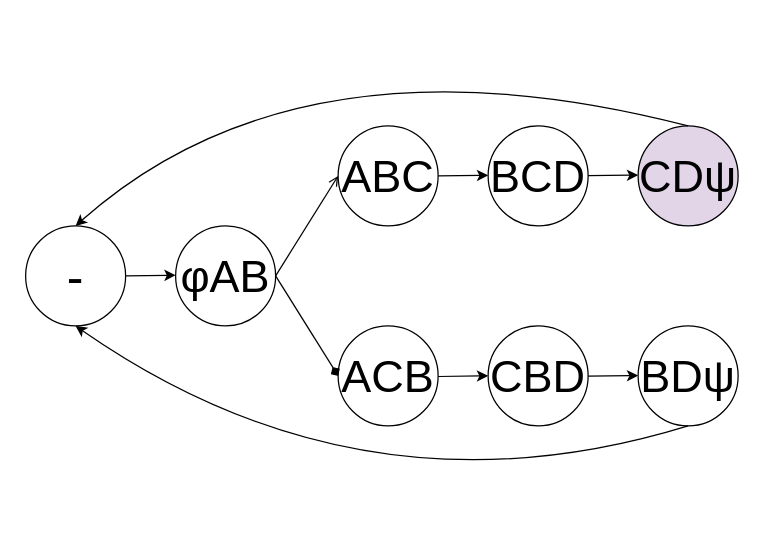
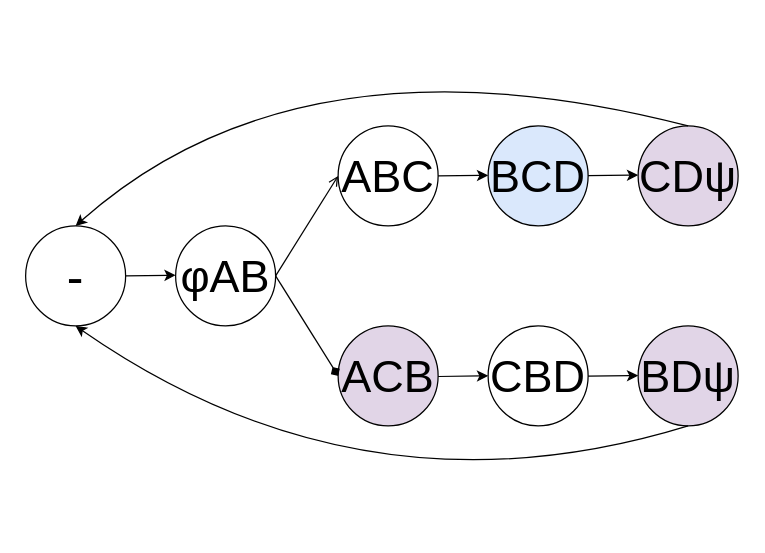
- <mxCell id="12" value="BCD" style="ellipse;whiteSpace=wrap;html=1;aspect=fixed;fontSize=36;" parent="1" vertex="1"><mxGeometry x="390" y="100" width="80" height="80" as="geometry" /></mxCell>
+ <mxCell id="12" value="BCD" style="ellipse;whiteSpace=wrap;html=1;aspect=fixed;fontSize=36;fillColor=#dae8fc;" parent="1" vertex="1"><mxGeometry x="390" y="100" width="80" height="80" as="geometry" /></mxCell>
- <mxCell id="6" value="ACB" style="ellipse;whiteSpace=wrap;html=1;aspect=fixed;fontSize=36;" parent="1" vertex="1"><mxGeometry x="270" y="260" width="80" height="80" as="geometry" /></mxCell>
+ <mxCell id="6" value="ACB" style="ellipse;whiteSpace=wrap;html=1;aspect=fixed;fontSize=36;fillColor=#e1d5e7;" parent="1" vertex="1"><mxGeometry x="270" y="260" width="80" height="80" as="geometry" /></mxCell>
- <mxCell id="5" value="BDψ" style="ellipse;whiteSpace=wrap;html=1;aspect=fixed;fontSize=36;" parent="1" vertex="1"><mxGeometry x="510" y="260" width="80" height="80" as="geometry" /></mxCell>
+ <mxCell id="5" value="BDψ" style="ellipse;whiteSpace=wrap;html=1;aspect=fixed;fontSize=36;fillColor=#e1d5e7;" parent="1" vertex="1"><mxGeometry x="510" y="260" width="80" height="80" as="geometry" /></mxCell>
